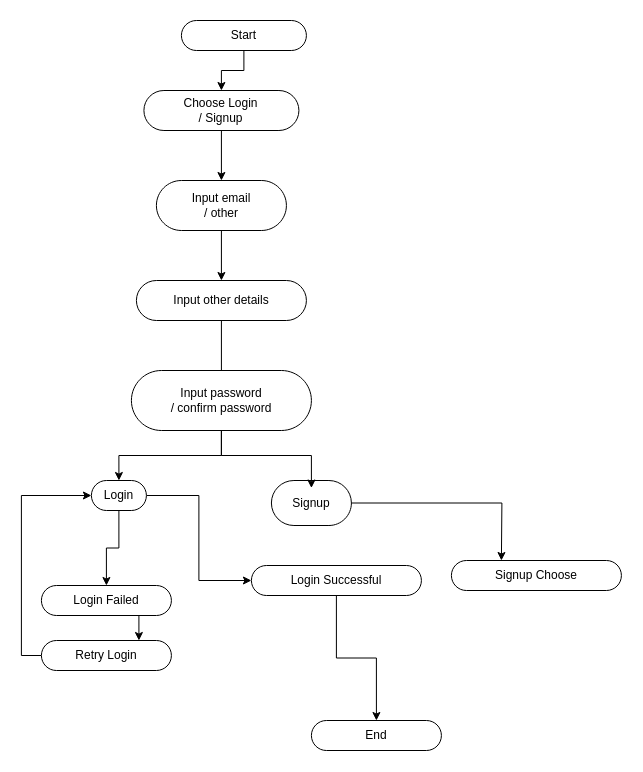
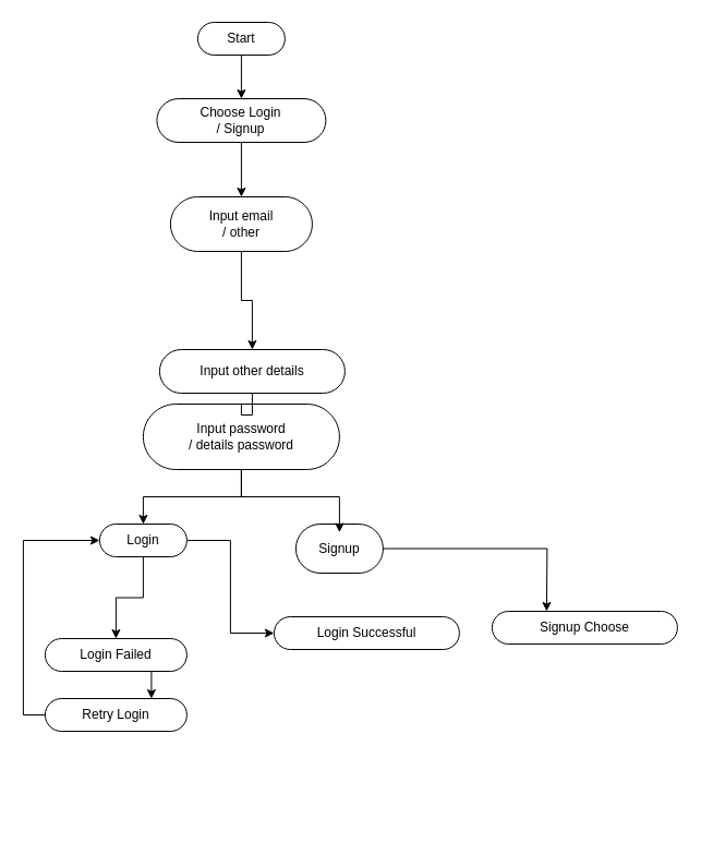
- <mxCell id="3" value="Start" style="html=1;dashed=0;whiteSpace=wrap;shape=mxgraph.dfd.start" vertex="1" parent="1"><mxGeometry x="180.91" y="20" width="125" height="30" as="geometry" /></mxCell>
+ <mxCell id="3" value="Start" style="html=1;dashed=0;whiteSpace=wrap;shape=mxgraph.dfd.start" vertex="1" parent="1"><mxGeometry x="180.91" y="20" width="80" height="30" as="geometry" /></mxCell>
- <mxCell id="21" value="Input other details" style="html=1;dashed=0;whiteSpace=wrap;shape=mxgraph.dfd.start" vertex="1" parent="1"><mxGeometry x="135.91" y="280" width="170" height="40" as="geometry" /></mxCell>
+ <mxCell id="21" value="Input other details" style="html=1;dashed=0;whiteSpace=wrap;shape=mxgraph.dfd.start" vertex="1" parent="1"><mxGeometry x="145.91" y="320" width="170" height="40" as="geometry" /></mxCell>
- <mxCell id="17" value="Input password &lt;br&gt;/ confirm password" style="html=1;dashed=0;whiteSpace=wrap;shape=mxgraph.dfd.start" vertex="1" parent="1"><mxGeometry x="130.91" y="370" width="180" height="60" as="geometry" /></mxCell>
+ <mxCell id="17" value="Input password &lt;br&gt;/ details password" style="html=1;dashed=0;whiteSpace=wrap;shape=mxgraph.dfd.start" vertex="1" parent="1"><mxGeometry x="130.91" y="370" width="180" height="60" as="geometry" /></mxCell>
- <mxCell id="12" value="Login" style="html=1;dashed=0;whiteSpace=wrap;shape=mxgraph.dfd.start" vertex="1" parent="1"><mxGeometry x="90.91" y="480" width="55" height="30" as="geometry" /></mxCell>
+ <mxCell id="12" value="Login" style="html=1;dashed=0;whiteSpace=wrap;shape=mxgraph.dfd.start" vertex="1" parent="1"><mxGeometry x="90.91" y="480" width="80" height="30" as="geometry" /></mxCell>
- <mxCell id="13" style="edgeStyle=orthogonalEdgeStyle;rounded=0;orthogonalLoop=1;jettySize=auto;html=1;entryX=0.5;entryY=0.5;entryDx=0;entryDy=-15;entryPerimeter=0;" edge="1" parent="1" source="14" target="24"><mxGeometry relative="1" as="geometry" /></mxCell>
- <mxCell id="24" value="End" style="html=1;dashed=0;whiteSpace=wrap;shape=mxgraph.dfd.start" vertex="1" parent="1"><mxGeometry x="310.91" y="720" width="130" height="30" as="geometry" /></mxCell>
